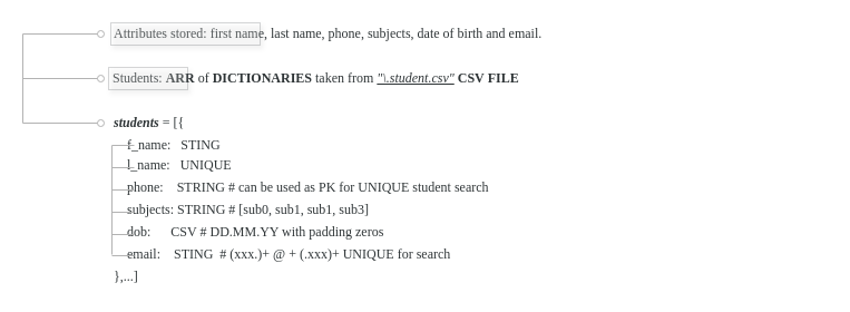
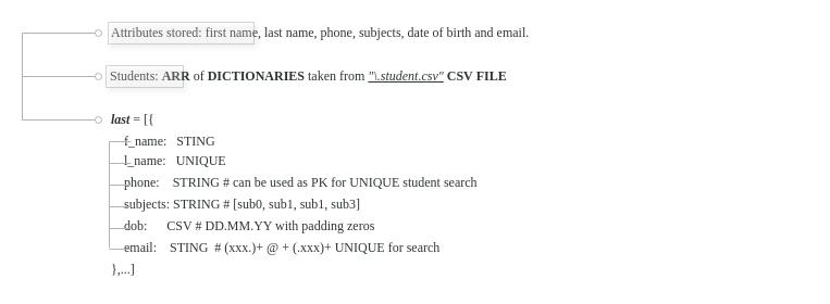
- <mxCell id="4" value="&lt;b&gt;&lt;i&gt;students&lt;/i&gt;&lt;/b&gt; = [{" style="text;html=1;strokeColor=none;fillColor=none;align=left;verticalAlign=middle;whiteSpace=wrap;rounded=0;fontFamily=Fira Code;fontSource=https%3A%2F%2Ffonts.googleapis.com%2Fcss2%3Ffamily%3DFira%2BCode%3Awght%40300%26display%3Dswap';fontColor=#2F3537;" parent="1" vertex="1"><mxGeometry x="100" y="100" width="641" height="20" as="geometry" /></mxCell>
+ <mxCell id="4" value="&lt;b&gt;&lt;i&gt;last&lt;/i&gt;&lt;/b&gt; = [{" style="text;html=1;strokeColor=none;fillColor=none;align=left;verticalAlign=middle;whiteSpace=wrap;rounded=0;fontFamily=Fira Code;fontSource=https%3A%2F%2Ffonts.googleapis.com%2Fcss2%3Ffamily%3DFira%2BCode%3Awght%40300%26display%3Dswap';fontColor=#2F3537;" parent="1" vertex="1"><mxGeometry x="100" y="100" width="641" height="20" as="geometry" /></mxCell>
